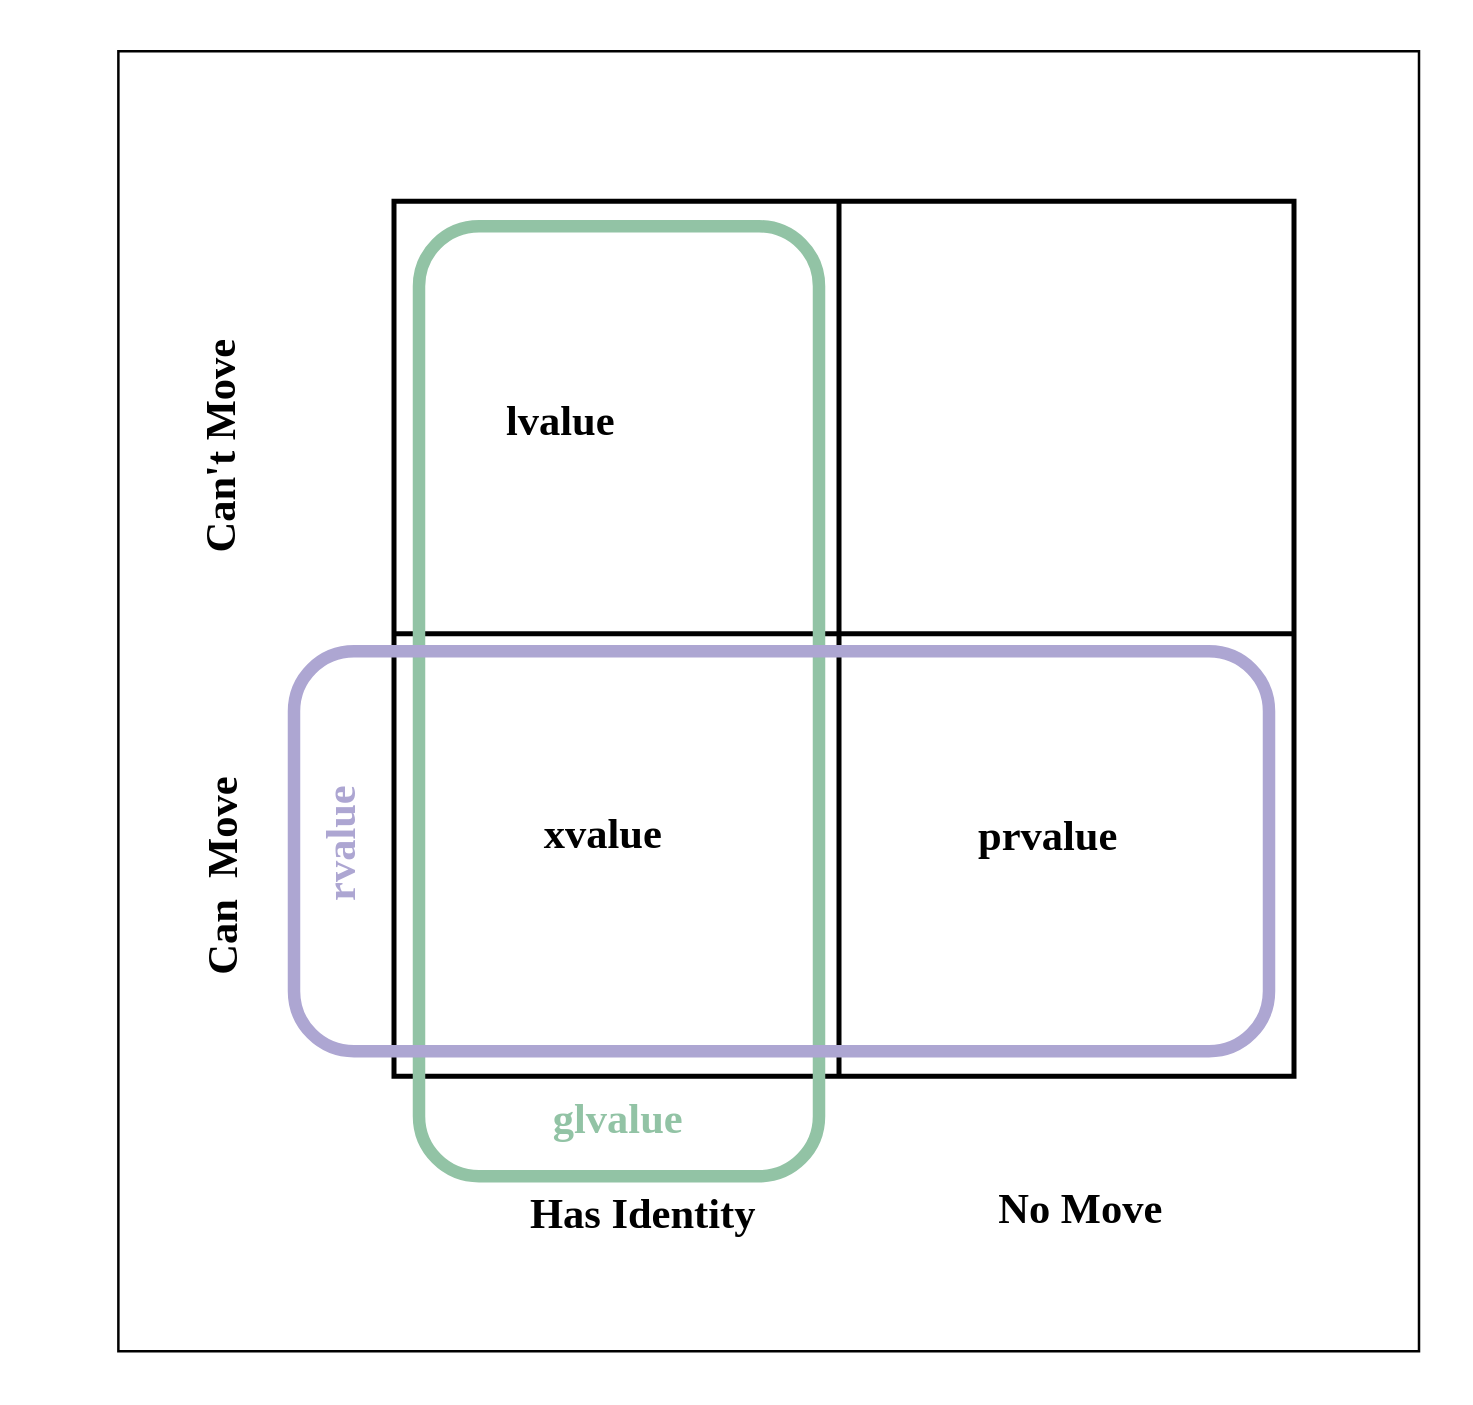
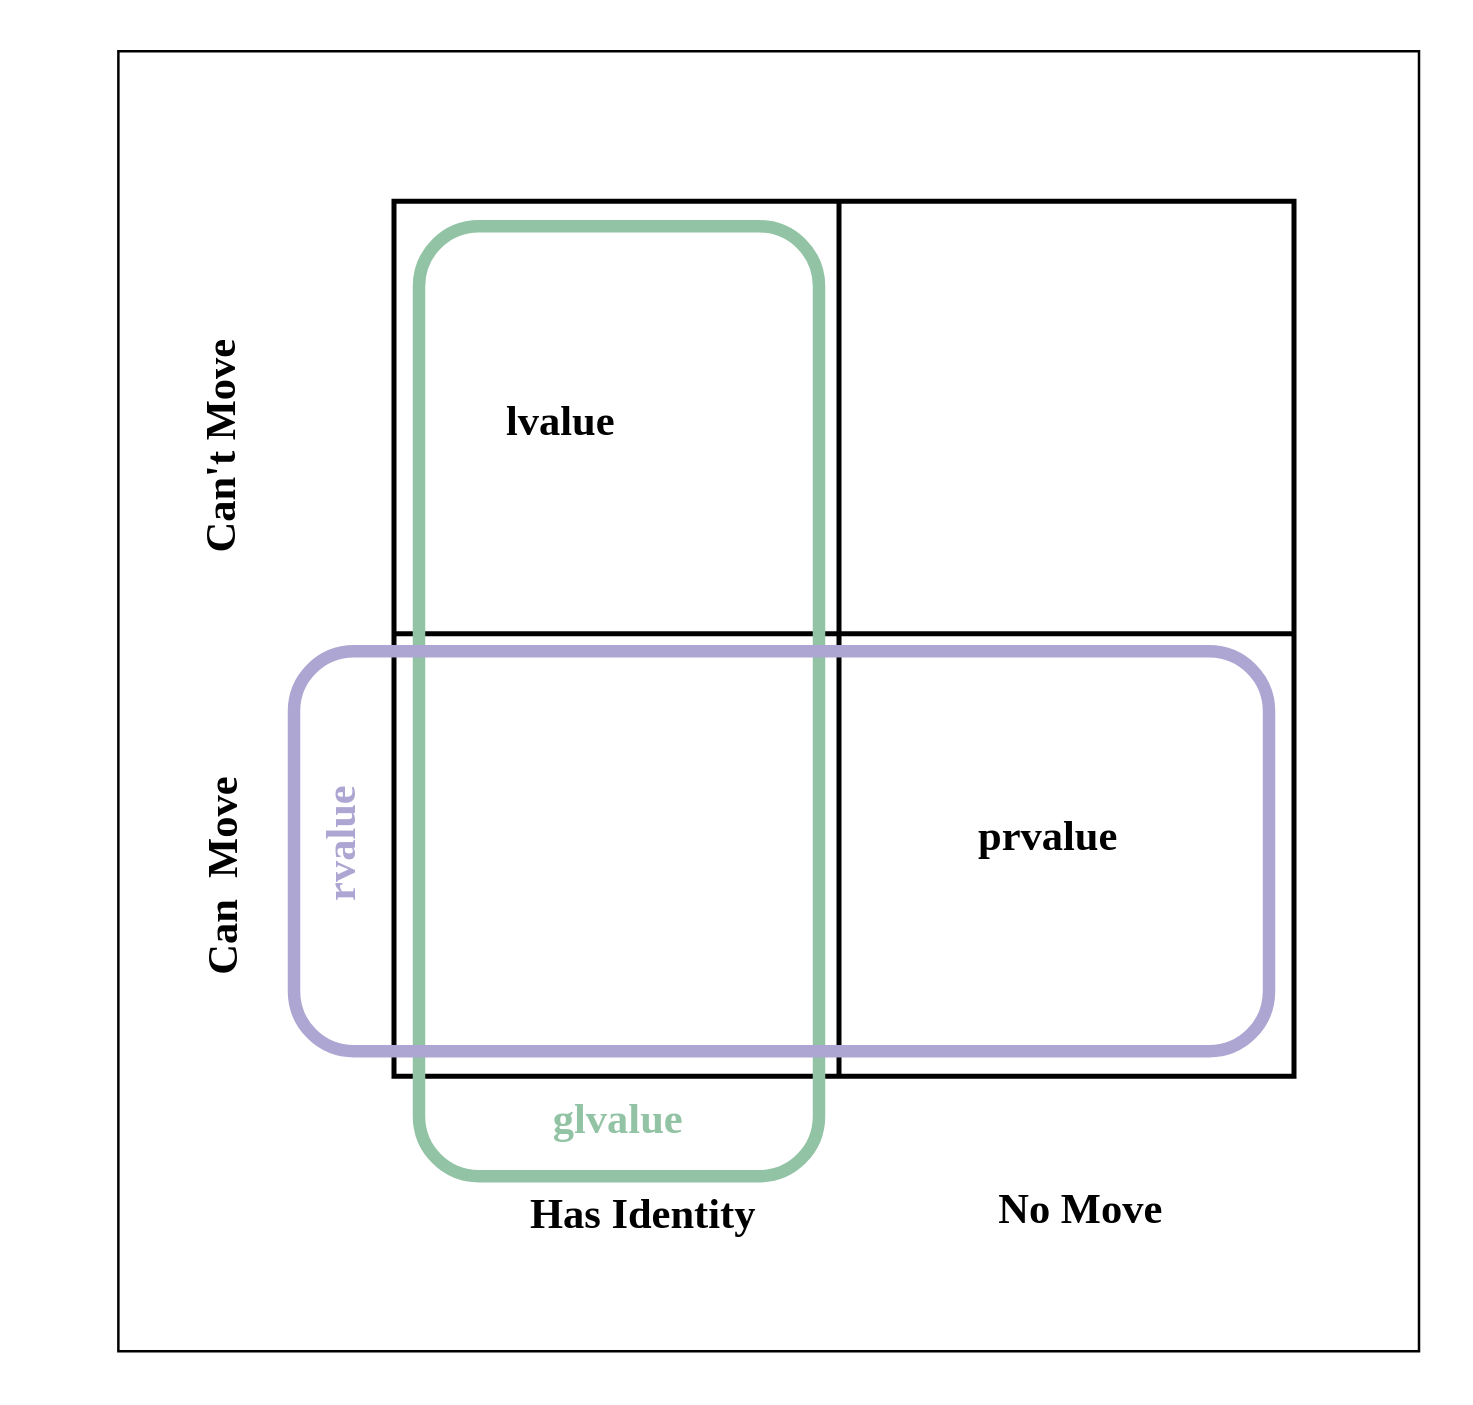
- <mxCell id="8" value="xvalue" style="text;html=1;strokeColor=none;fillColor=none;align=center;verticalAlign=middle;whiteSpace=wrap;rounded=0;fontFamily=Verdana;fontSize=17;fontStyle=1" parent="1" vertex="1"><mxGeometry x="211" y="324.25" width="60" height="20" as="geometry" /></mxCell>
